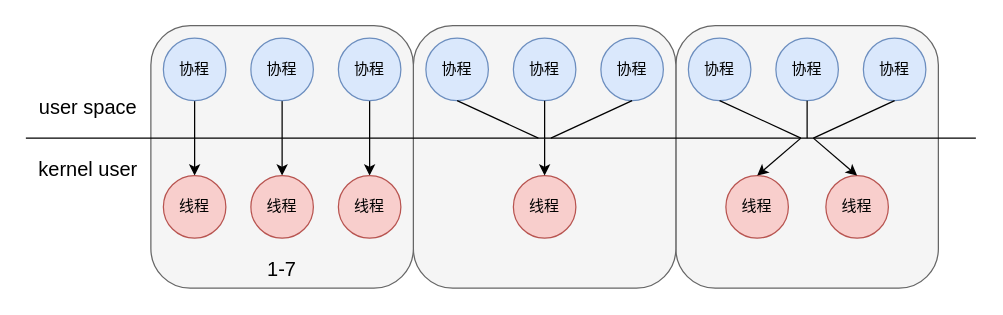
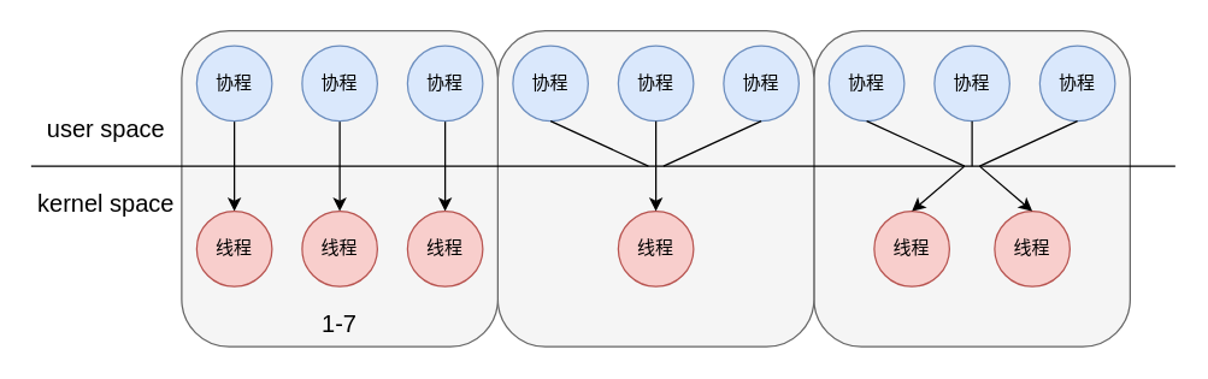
- <mxCell id="35" value="&lt;font style=&quot;font-size: 16px;&quot;&gt;kernel user&lt;/font&gt;" style="text;html=1;align=center;verticalAlign=middle;whiteSpace=wrap;rounded=0;" vertex="1" parent="1"><mxGeometry x="20" y="120" width="100" height="30" as="geometry" /></mxCell>
+ <mxCell id="35" value="&lt;font style=&quot;font-size: 16px;&quot;&gt;kernel space&lt;/font&gt;" style="text;html=1;align=center;verticalAlign=middle;whiteSpace=wrap;rounded=0;" vertex="1" parent="1"><mxGeometry x="20" y="120" width="100" height="30" as="geometry" /></mxCell>
